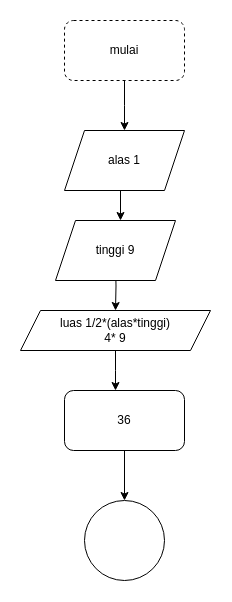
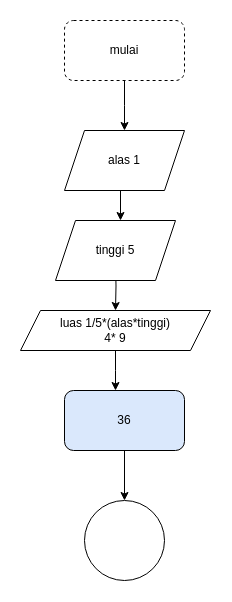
- <mxCell id="8" value="tinggi 9" style="shape=parallelogram;perimeter=parallelogramPerimeter;whiteSpace=wrap;html=1;fixedSize=1;" vertex="1" parent="1"><mxGeometry x="55" y="220" width="120" height="60" as="geometry" /></mxCell>
+ <mxCell id="8" value="tinggi 5" style="shape=parallelogram;perimeter=parallelogramPerimeter;whiteSpace=wrap;html=1;fixedSize=1;" vertex="1" parent="1"><mxGeometry x="55" y="220" width="120" height="60" as="geometry" /></mxCell>
- <mxCell id="7" value="&lt;div&gt;luas 1/2*(alas*tinggi)&lt;/div&gt;&lt;div&gt;4* 9&lt;br&gt;&lt;/div&gt;" style="shape=parallelogram;perimeter=parallelogramPerimeter;whiteSpace=wrap;html=1;fixedSize=1;" vertex="1" parent="1"><mxGeometry x="20" y="310" width="190" height="40" as="geometry" /></mxCell>
+ <mxCell id="7" value="&lt;div&gt;luas 1/5*(alas*tinggi)&lt;/div&gt;&lt;div&gt;4* 9&lt;br&gt;&lt;/div&gt;" style="shape=parallelogram;perimeter=parallelogramPerimeter;whiteSpace=wrap;html=1;fixedSize=1;" vertex="1" parent="1"><mxGeometry x="20" y="310" width="190" height="40" as="geometry" /></mxCell>
- <mxCell id="11" value="36" style="rounded=1;whiteSpace=wrap;html=1;" vertex="1" parent="1"><mxGeometry x="64" y="390" width="120" height="60" as="geometry" /></mxCell>
+ <mxCell id="11" value="36" style="rounded=1;whiteSpace=wrap;html=1;fillColor=#dae8fc;" vertex="1" parent="1"><mxGeometry x="64" y="390" width="120" height="60" as="geometry" /></mxCell>
